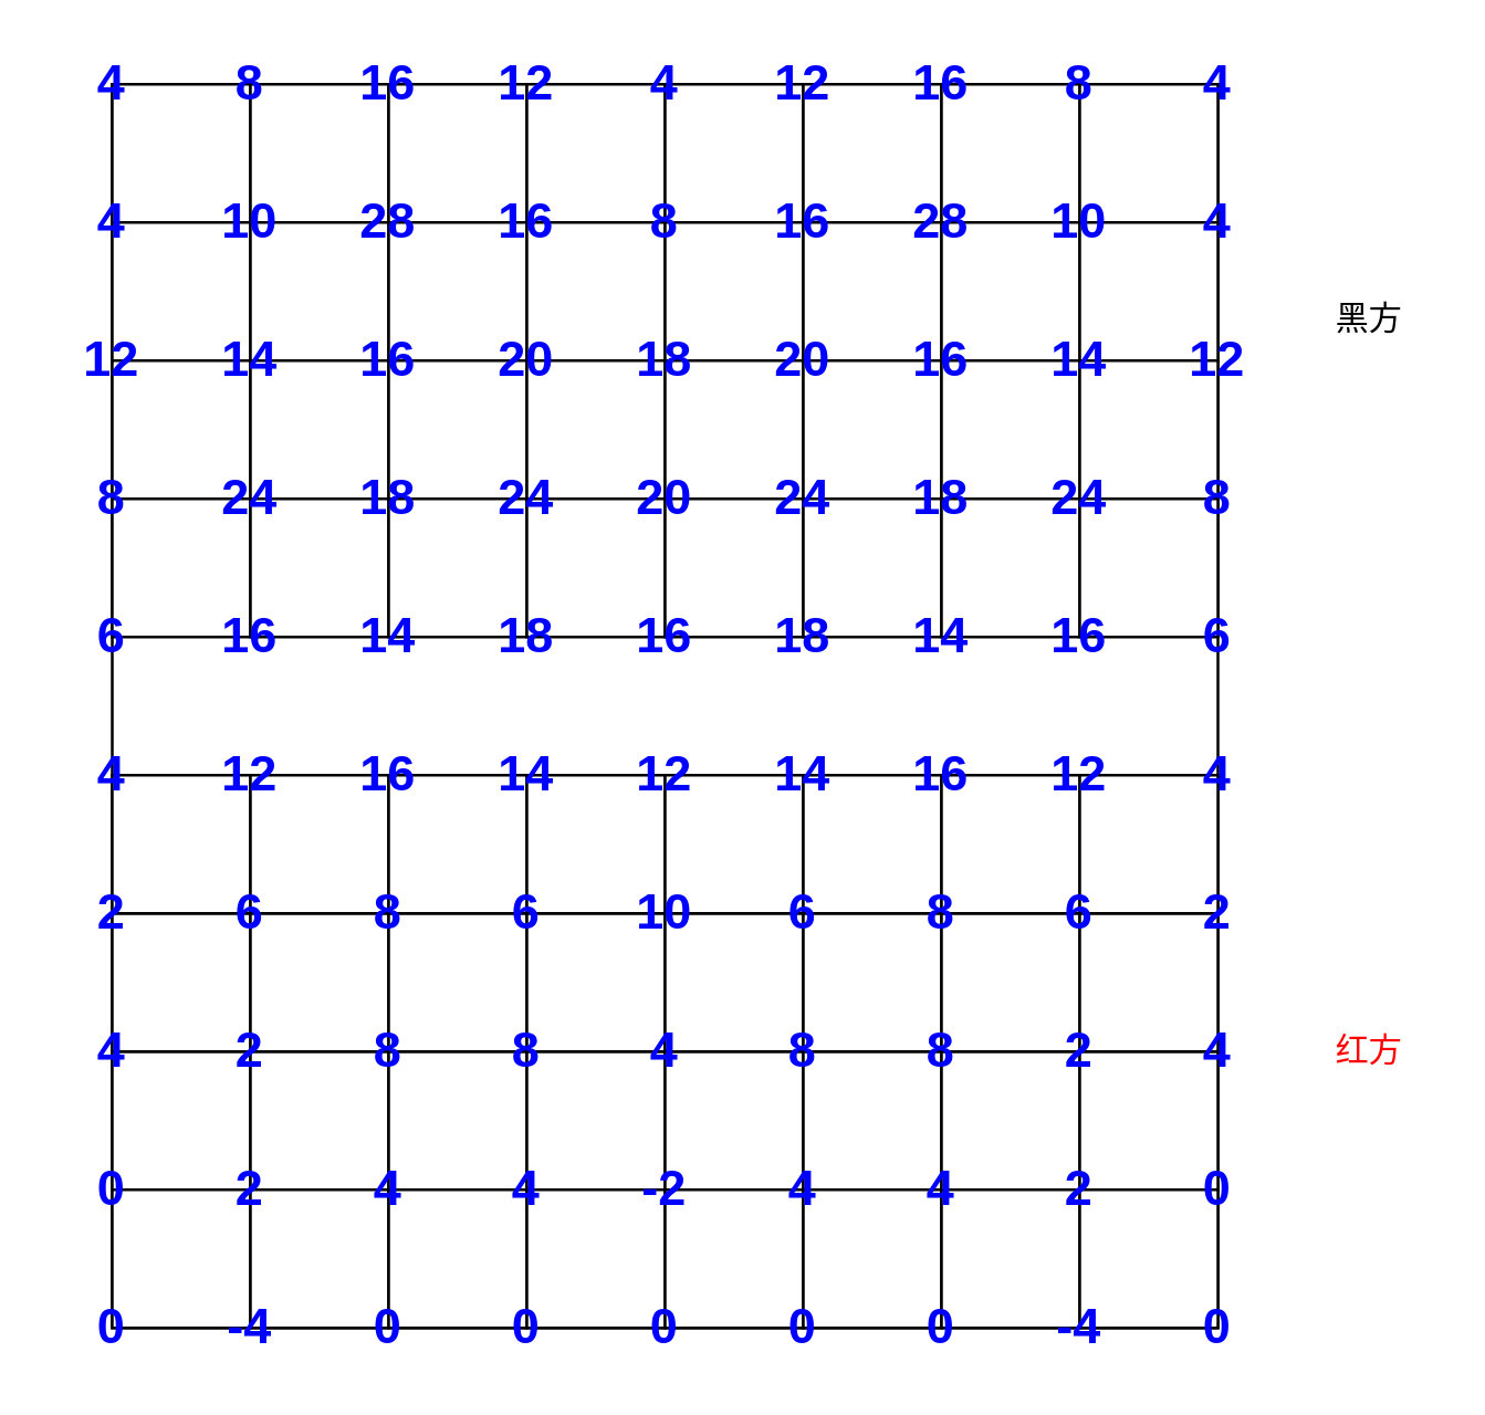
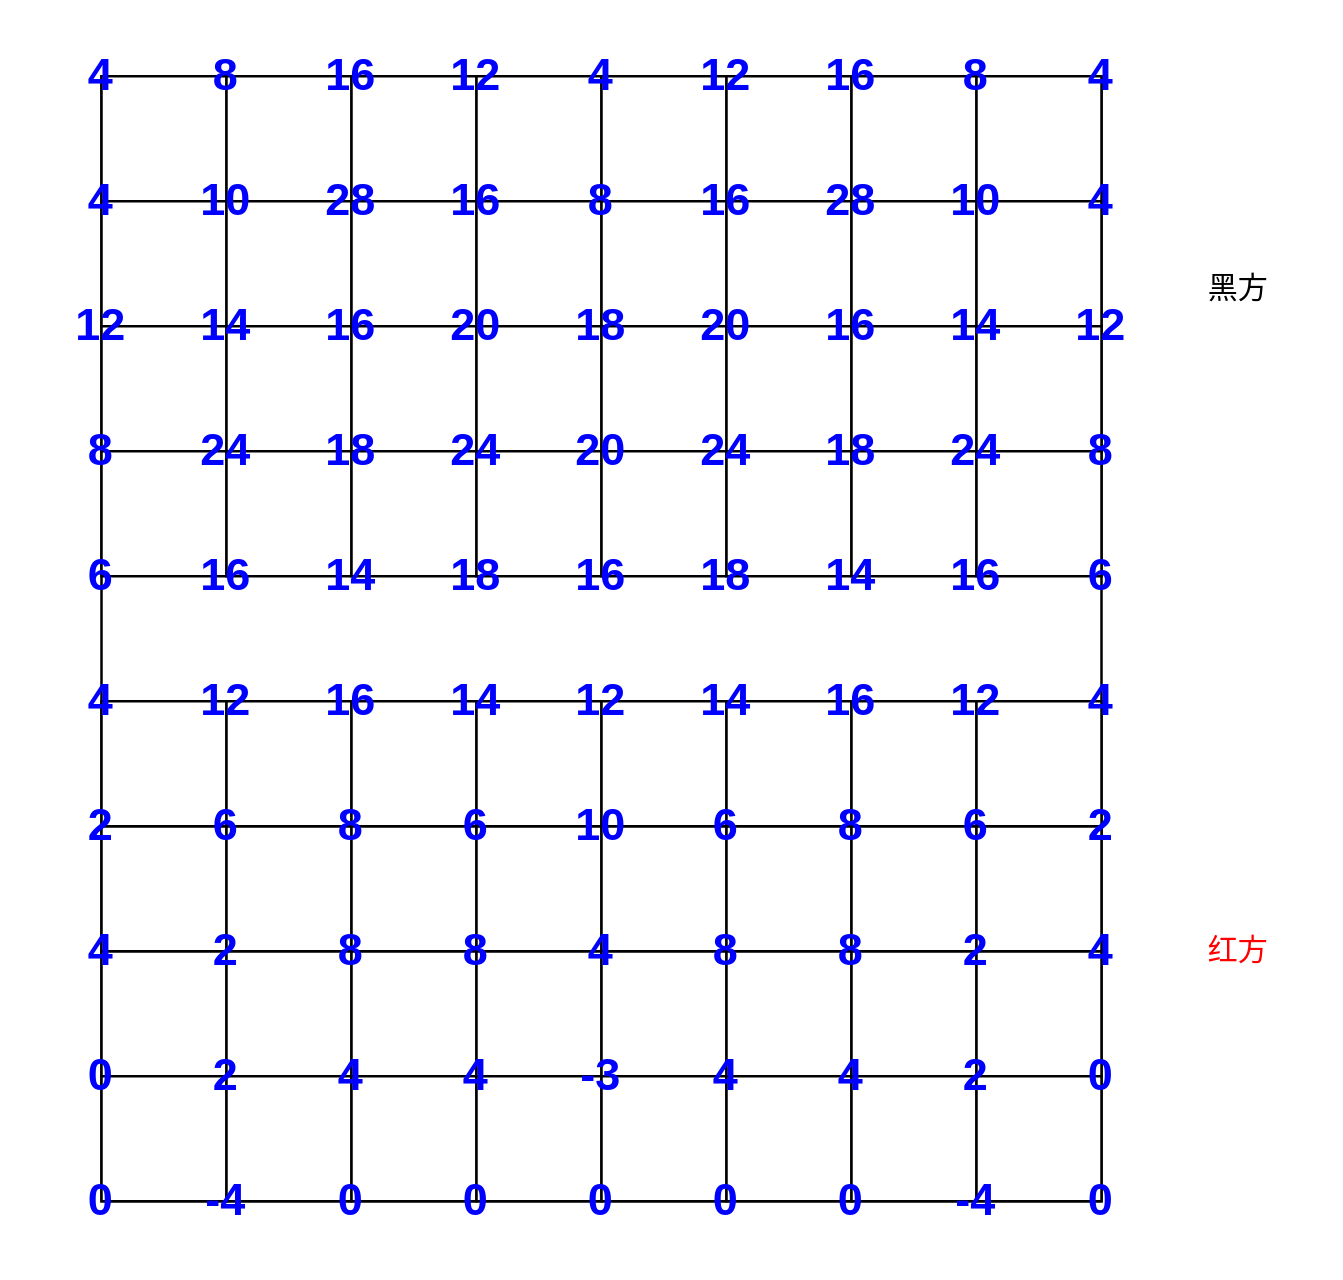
- <mxCell id="145" value="-2" style="text;html=1;strokeColor=none;fillColor=none;align=center;verticalAlign=middle;whiteSpace=wrap;rounded=0;fontColor=#0000FF;fontStyle=1;fontSize=18;" vertex="1" parent="1"><mxGeometry x="220" y="420" width="40" height="20" as="geometry" /></mxCell>
+ <mxCell id="145" value="-3" style="text;html=1;strokeColor=none;fillColor=none;align=center;verticalAlign=middle;whiteSpace=wrap;rounded=0;fontColor=#0000FF;fontStyle=1;fontSize=18;" vertex="1" parent="1"><mxGeometry x="220" y="420" width="40" height="20" as="geometry" /></mxCell>
